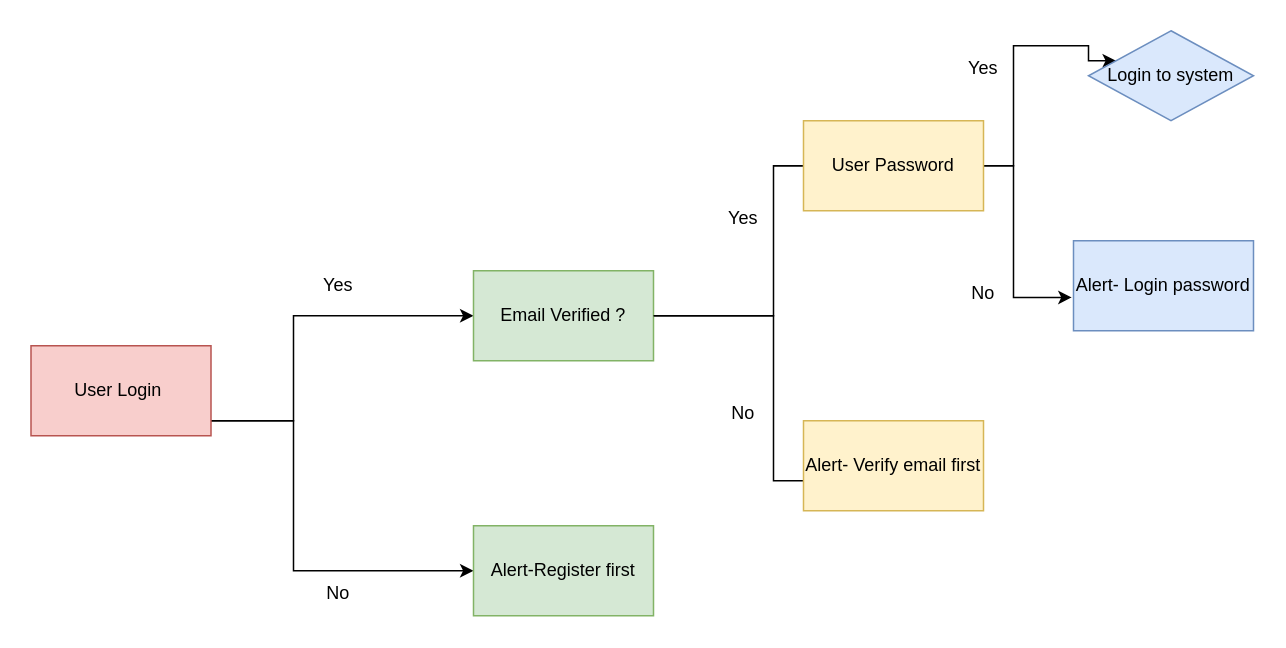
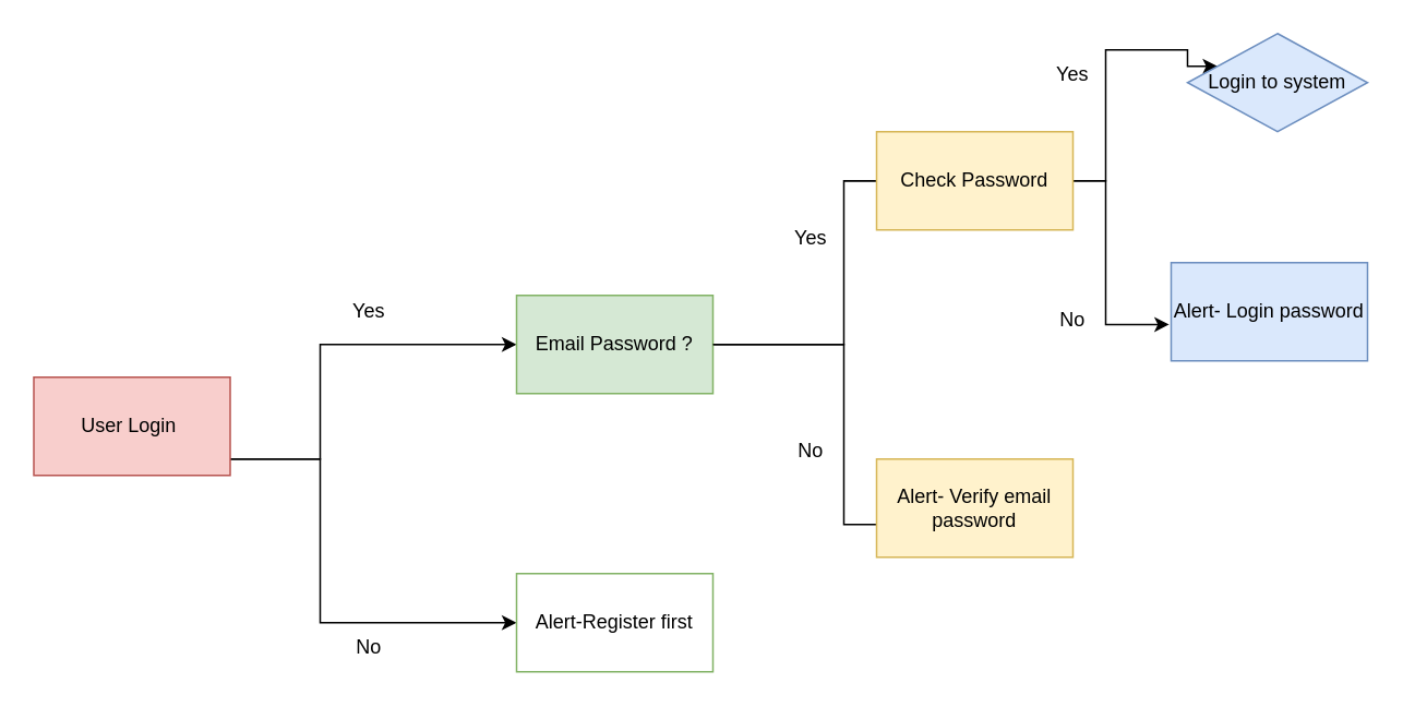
- <mxCell id="13" value="User Password" style="rounded=0;whiteSpace=wrap;html=1;fillColor=#fff2cc;strokeColor=#d6b656;" vertex="1" parent="1"><mxGeometry x="535" y="80" width="120" height="60" as="geometry" /></mxCell>
+ <mxCell id="13" value="Check Password" style="rounded=0;whiteSpace=wrap;html=1;fillColor=#fff2cc;strokeColor=#d6b656;" vertex="1" parent="1"><mxGeometry x="535" y="80" width="120" height="60" as="geometry" /></mxCell>
- <mxCell id="7" value="Email Verified ?" style="rounded=0;whiteSpace=wrap;html=1;fillColor=#d5e8d4;strokeColor=#82b366;" vertex="1" parent="1"><mxGeometry x="315" y="180" width="120" height="60" as="geometry" /></mxCell>
+ <mxCell id="7" value="Email Password ?" style="rounded=0;whiteSpace=wrap;html=1;fillColor=#d5e8d4;strokeColor=#82b366;" vertex="1" parent="1"><mxGeometry x="315" y="180" width="120" height="60" as="geometry" /></mxCell>
- <mxCell id="9" value="Alert- Verify email first" style="rounded=0;whiteSpace=wrap;html=1;fillColor=#fff2cc;strokeColor=#d6b656;" vertex="1" parent="1"><mxGeometry x="535" y="280" width="120" height="60" as="geometry" /></mxCell>
+ <mxCell id="9" value="Alert- Verify email password" style="rounded=0;whiteSpace=wrap;html=1;fillColor=#fff2cc;strokeColor=#d6b656;" vertex="1" parent="1"><mxGeometry x="535" y="280" width="120" height="60" as="geometry" /></mxCell>
- <mxCell id="8" value="Alert-Register first" style="rounded=0;whiteSpace=wrap;html=1;fillColor=#d5e8d4;strokeColor=#82b366;" vertex="1" parent="1"><mxGeometry x="315" y="350" width="120" height="60" as="geometry" /></mxCell>
+ <mxCell id="8" value="Alert-Register first" style="rounded=0;whiteSpace=wrap;html=1;fillColor=#ffffff;strokeColor=#82b366;" vertex="1" parent="1"><mxGeometry x="315" y="350" width="120" height="60" as="geometry" /></mxCell>
